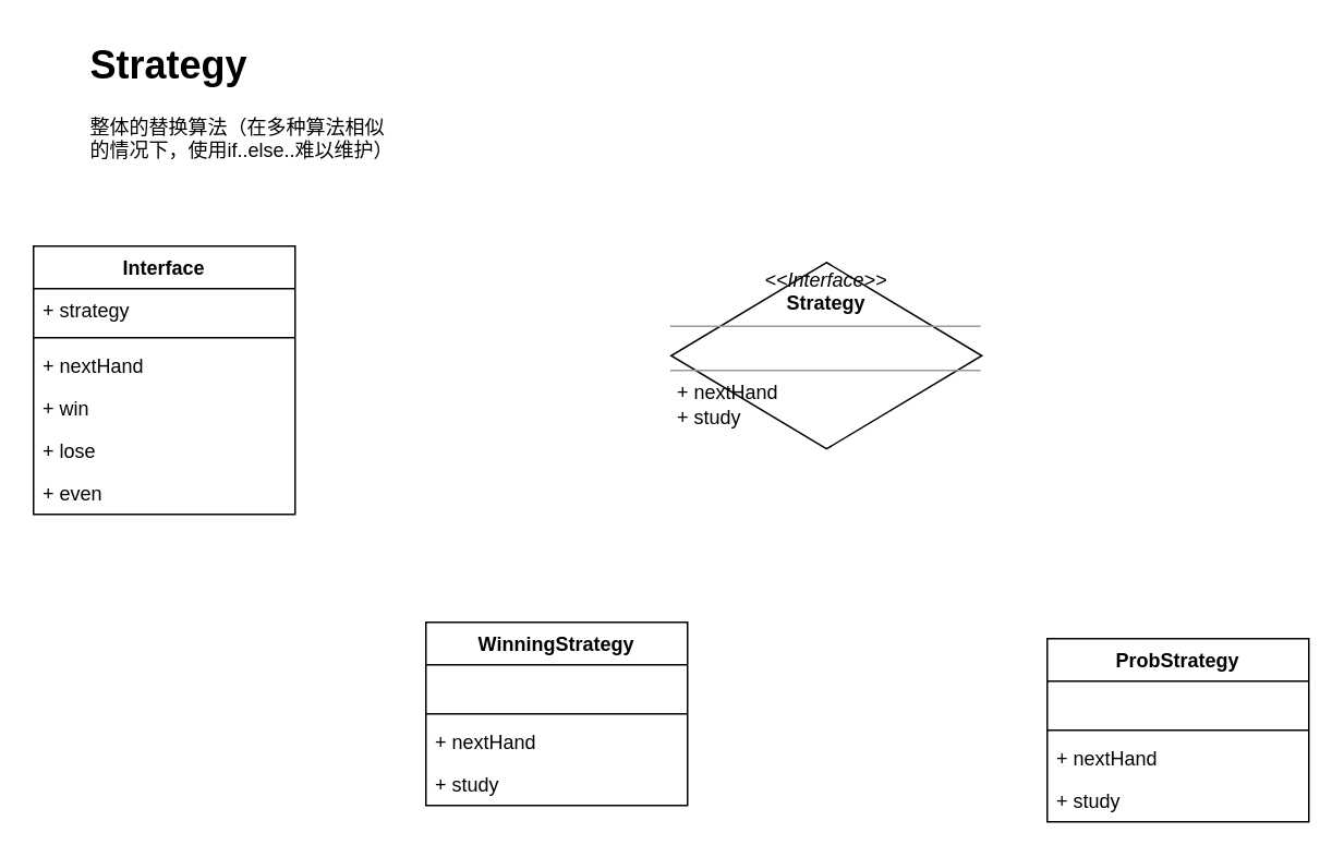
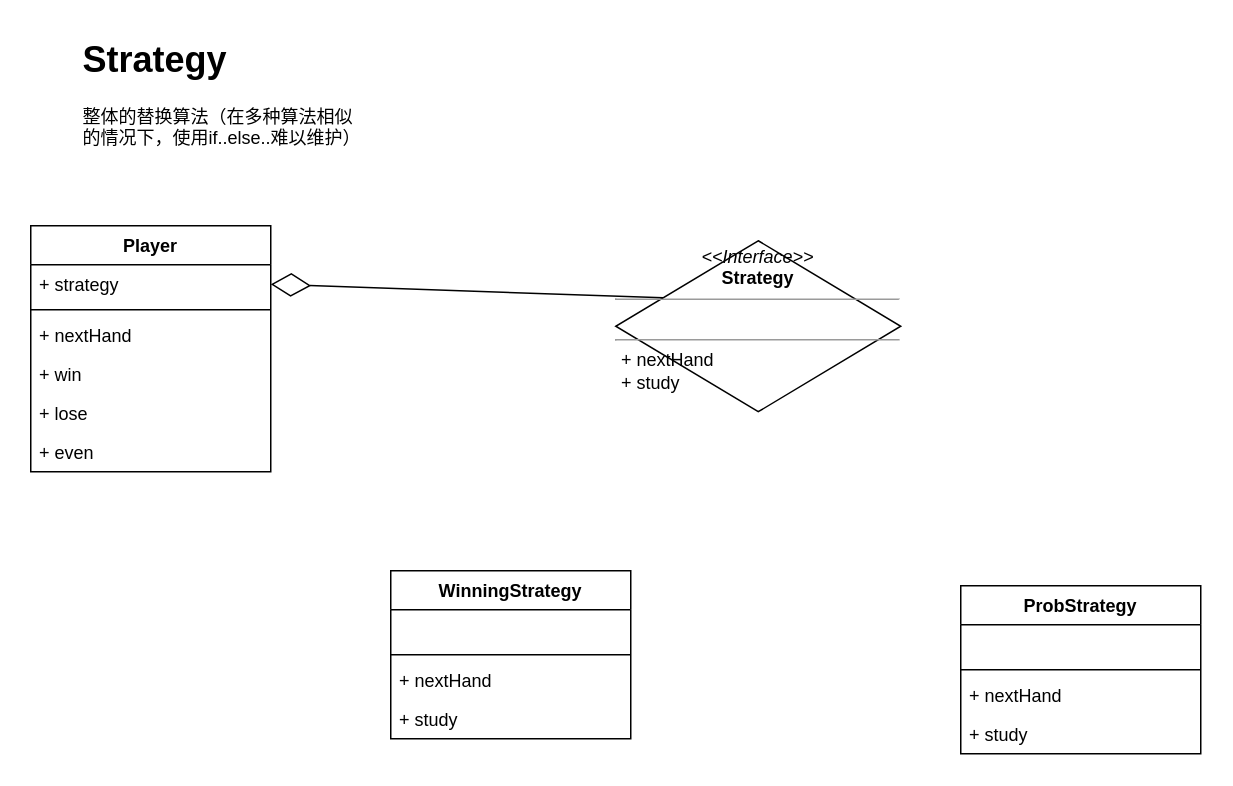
- <mxCell id="3" value="Interface" style="swimlane;fontStyle=1;align=center;verticalAlign=top;childLayout=stackLayout;horizontal=1;startSize=26;horizontalStack=0;resizeParent=1;resizeParentMax=0;resizeLast=0;collapsible=1;marginBottom=0;" vertex="1" parent="1"><mxGeometry x="20" y="150" width="160" height="164" as="geometry" /></mxCell>
+ <mxCell id="3" value="Player" style="swimlane;fontStyle=1;align=center;verticalAlign=top;childLayout=stackLayout;horizontal=1;startSize=26;horizontalStack=0;resizeParent=1;resizeParentMax=0;resizeLast=0;collapsible=1;marginBottom=0;" vertex="1" parent="1"><mxGeometry x="20" y="150" width="160" height="164" as="geometry" /></mxCell>
+ <mxCell id="11" value="" style="endArrow=diamondThin;endFill=0;endSize=24;html=1;entryX=1;entryY=0.5;entryDx=0;entryDy=0;exitX=0;exitY=0.25;exitDx=0;exitDy=0;" edge="1" parent="1" source="10" target="4"><mxGeometry width="160" relative="1" as="geometry"><mxPoint x="290" y="370" as="sourcePoint" /><mxPoint x="450" y="370" as="targetPoint" /></mxGeometry></mxCell>
